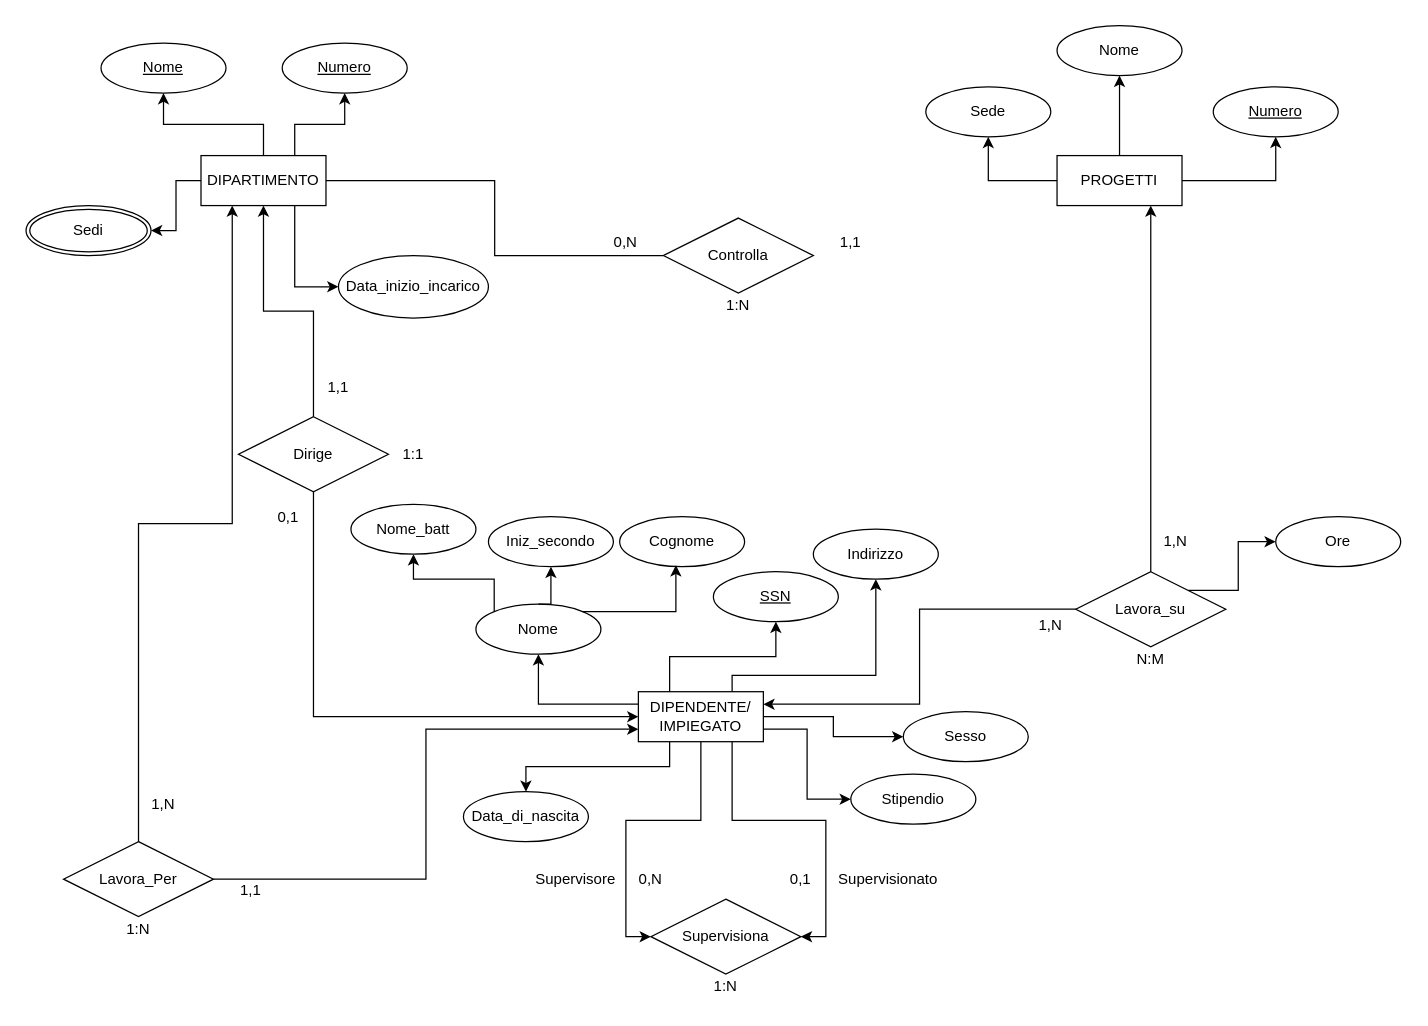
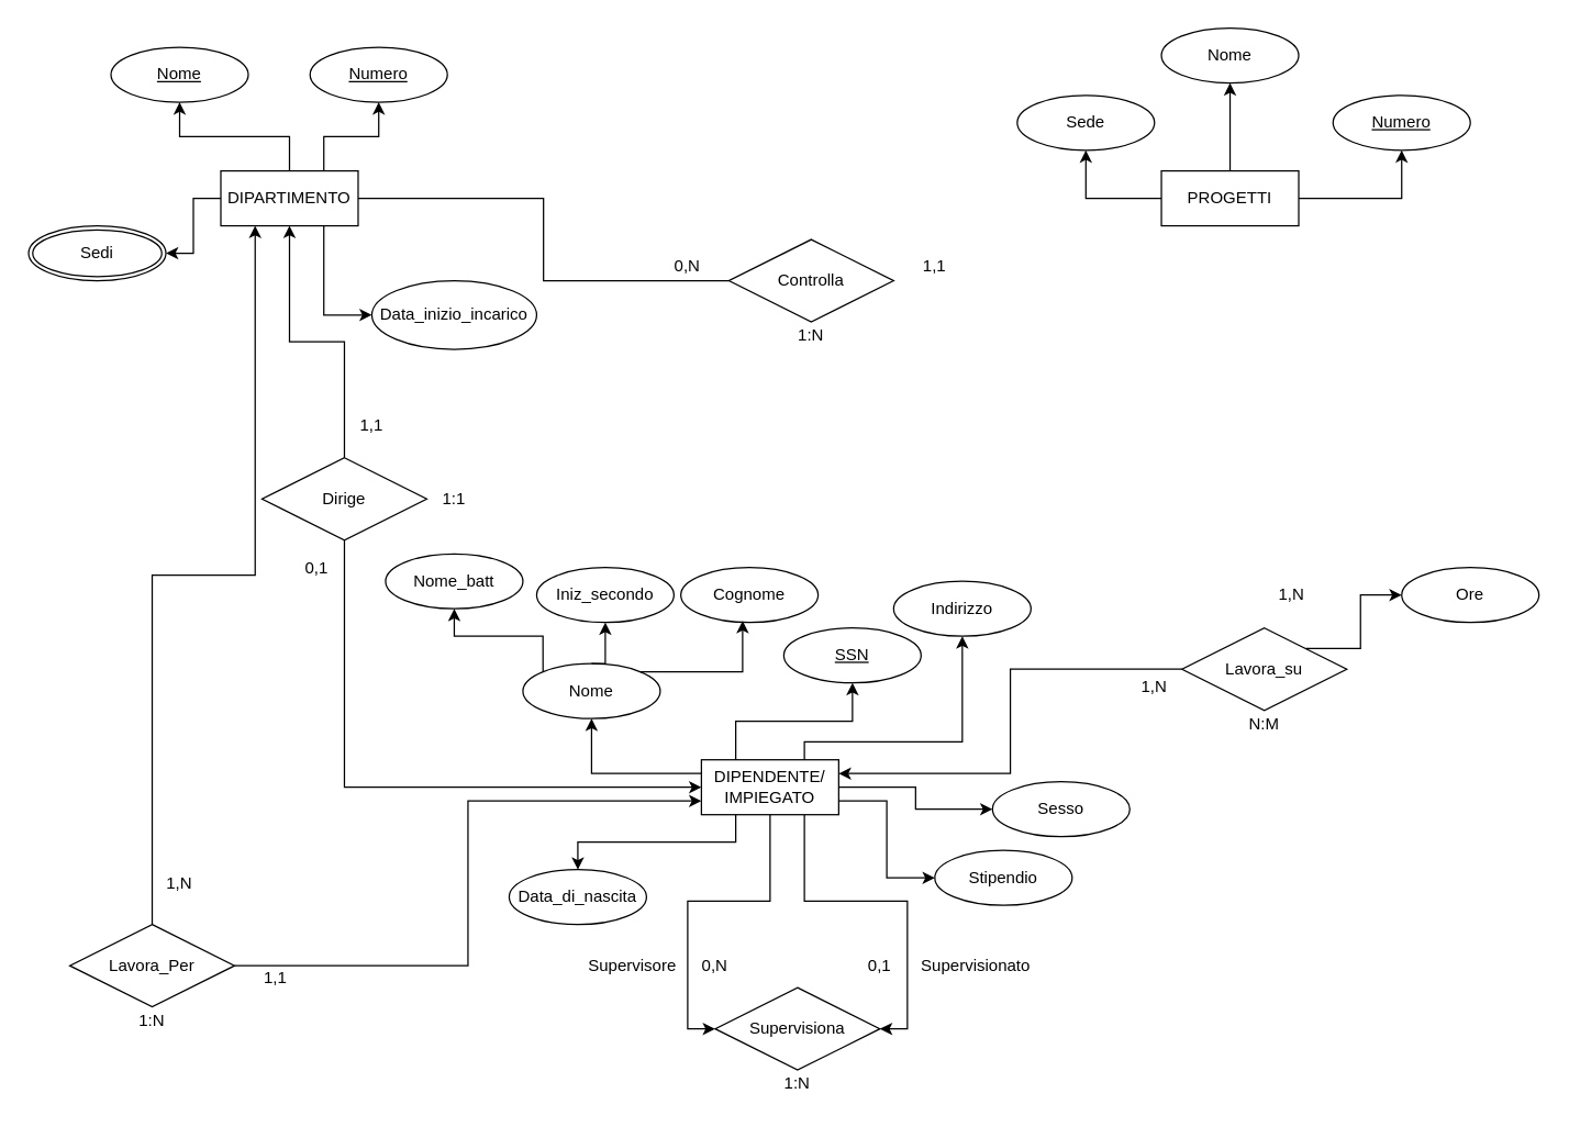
- <mxCell id="68" style="edgeStyle=orthogonalEdgeStyle;rounded=0;orthogonalLoop=1;jettySize=auto;html=1;entryX=0.75;entryY=1;entryDx=0;entryDy=0;" edge="1" parent="1" source="44" target="2"><mxGeometry relative="1" as="geometry" /></mxCell>
